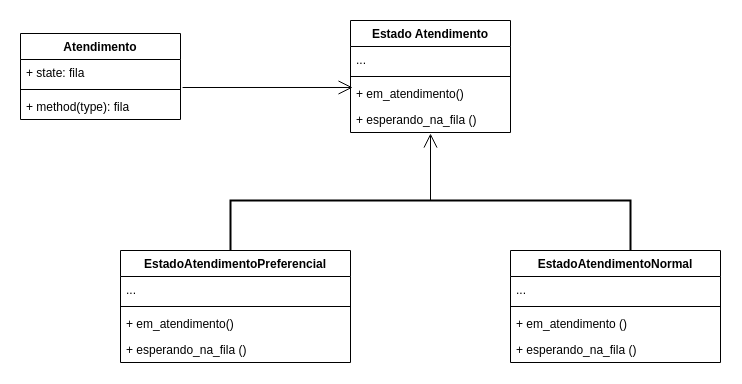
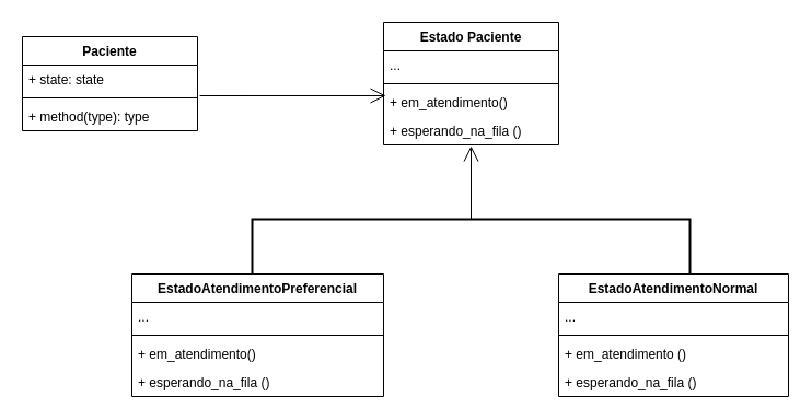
- <mxCell id="2" value="Estado Atendimento" style="swimlane;fontStyle=1;align=center;verticalAlign=top;childLayout=stackLayout;horizontal=1;startSize=26;horizontalStack=0;resizeParent=1;resizeParentMax=0;resizeLast=0;collapsible=1;marginBottom=0;" parent="1" vertex="1"><mxGeometry x="350" y="20" width="160" height="112" as="geometry" /></mxCell>
+ <mxCell id="2" value="Estado Paciente" style="swimlane;fontStyle=1;align=center;verticalAlign=top;childLayout=stackLayout;horizontal=1;startSize=26;horizontalStack=0;resizeParent=1;resizeParentMax=0;resizeLast=0;collapsible=1;marginBottom=0;" parent="1" vertex="1"><mxGeometry x="350" y="20" width="160" height="112" as="geometry" /></mxCell>
- <mxCell id="7" value="Atendimento" style="swimlane;fontStyle=1;align=center;verticalAlign=top;childLayout=stackLayout;horizontal=1;startSize=26;horizontalStack=0;resizeParent=1;resizeParentMax=0;resizeLast=0;collapsible=1;marginBottom=0;" parent="1" vertex="1"><mxGeometry x="20" y="33" width="160" height="86" as="geometry" /></mxCell>
+ <mxCell id="7" value="Paciente" style="swimlane;fontStyle=1;align=center;verticalAlign=top;childLayout=stackLayout;horizontal=1;startSize=26;horizontalStack=0;resizeParent=1;resizeParentMax=0;resizeLast=0;collapsible=1;marginBottom=0;" parent="1" vertex="1"><mxGeometry x="20" y="33" width="160" height="86" as="geometry" /></mxCell>
- <mxCell id="8" value="+ state: fila" style="text;strokeColor=none;fillColor=none;align=left;verticalAlign=top;spacingLeft=4;spacingRight=4;overflow=hidden;rotatable=0;points=[[0,0.5],[1,0.5]];portConstraint=eastwest;" parent="7" vertex="1"><mxGeometry y="26" width="160" height="26" as="geometry" /></mxCell>
+ <mxCell id="8" value="+ state: state" style="text;strokeColor=none;fillColor=none;align=left;verticalAlign=top;spacingLeft=4;spacingRight=4;overflow=hidden;rotatable=0;points=[[0,0.5],[1,0.5]];portConstraint=eastwest;" parent="7" vertex="1"><mxGeometry y="26" width="160" height="26" as="geometry" /></mxCell>
- <mxCell id="10" value="+ method(type): fila" style="text;strokeColor=none;fillColor=none;align=left;verticalAlign=top;spacingLeft=4;spacingRight=4;overflow=hidden;rotatable=0;points=[[0,0.5],[1,0.5]];portConstraint=eastwest;" parent="7" vertex="1"><mxGeometry y="60" width="160" height="26" as="geometry" /></mxCell>
+ <mxCell id="10" value="+ method(type): type" style="text;strokeColor=none;fillColor=none;align=left;verticalAlign=top;spacingLeft=4;spacingRight=4;overflow=hidden;rotatable=0;points=[[0,0.5],[1,0.5]];portConstraint=eastwest;" parent="7" vertex="1"><mxGeometry y="60" width="160" height="26" as="geometry" /></mxCell>
